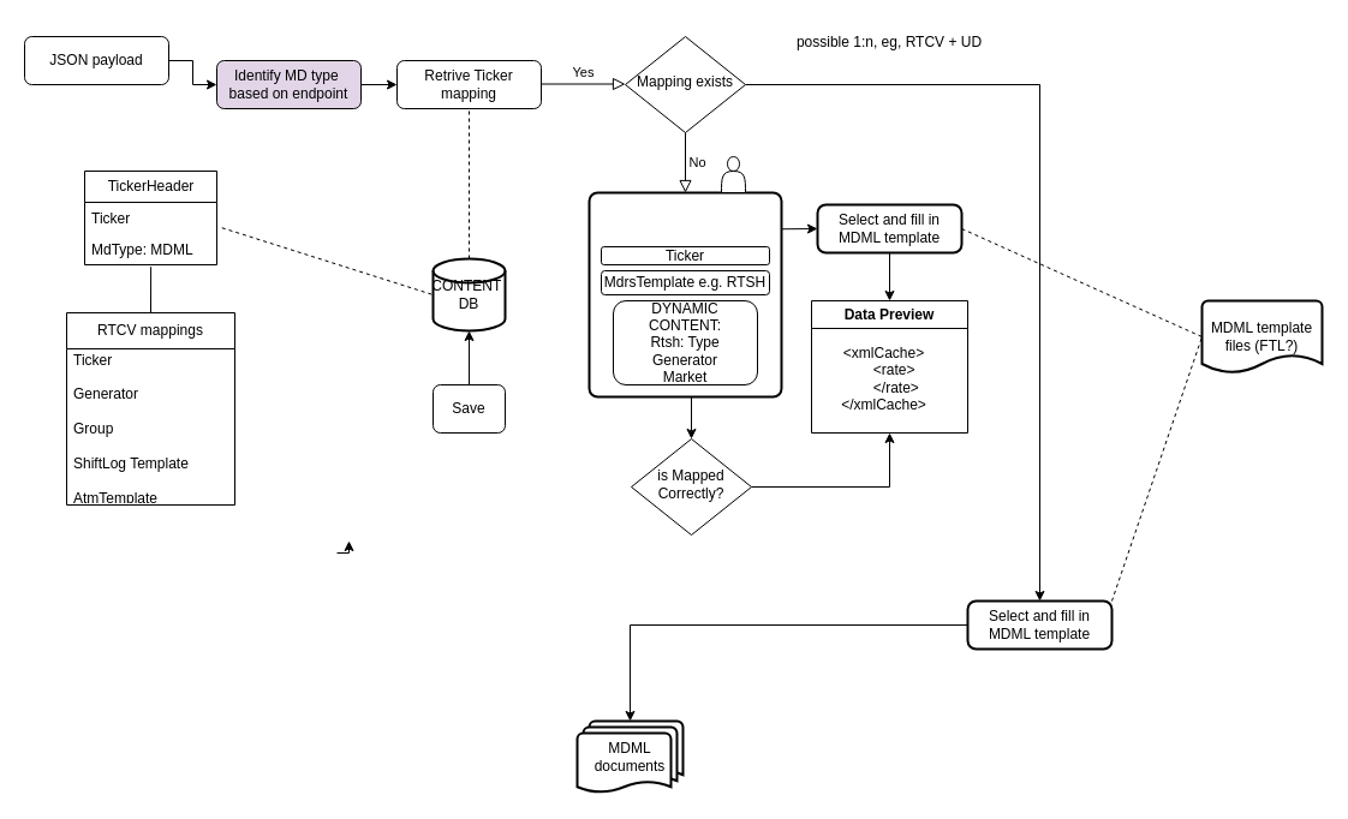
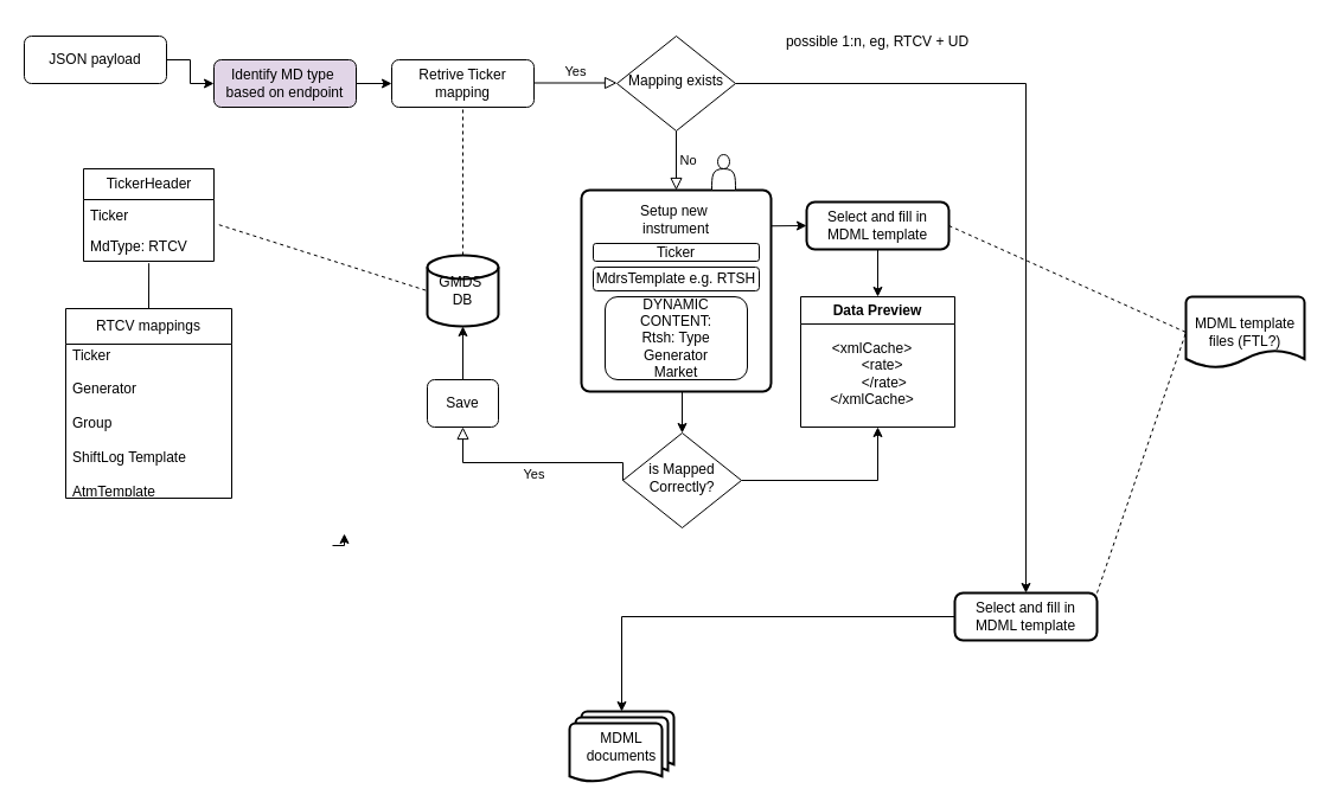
+ <mxCell id="16" value="Setup new&amp;nbsp;&lt;div&gt;instrument&lt;/div&gt;" style="text;html=1;align=center;verticalAlign=middle;whiteSpace=wrap;rounded=0;" vertex="1" parent="1"><mxGeometry x="530" y="170" width="80" height="30" as="geometry" /></mxCell>
- <mxCell id="19" value="MdType: MDML" style="text;strokeColor=none;fillColor=none;align=left;verticalAlign=top;spacingLeft=4;spacingRight=4;overflow=hidden;rotatable=0;points=[[0,0.5],[1,0.5]];portConstraint=eastwest;whiteSpace=wrap;html=1;" vertex="1" parent="17"><mxGeometry y="52" width="110" height="26" as="geometry" /></mxCell>
+ <mxCell id="19" value="MdType: RTCV" style="text;strokeColor=none;fillColor=none;align=left;verticalAlign=top;spacingLeft=4;spacingRight=4;overflow=hidden;rotatable=0;points=[[0,0.5],[1,0.5]];portConstraint=eastwest;whiteSpace=wrap;html=1;" vertex="1" parent="17"><mxGeometry y="52" width="110" height="26" as="geometry" /></mxCell>
- <mxCell id="7" value="CONTENT&amp;nbsp;&lt;div&gt;DB&lt;/div&gt;" style="strokeWidth=2;html=1;shape=mxgraph.flowchart.database;whiteSpace=wrap;" vertex="1" parent="1"><mxGeometry x="360" y="215" width="60" height="60" as="geometry" /></mxCell>
+ <mxCell id="7" value="GMDS&amp;nbsp;&lt;div&gt;DB&lt;/div&gt;" style="strokeWidth=2;html=1;shape=mxgraph.flowchart.database;whiteSpace=wrap;" vertex="1" parent="1"><mxGeometry x="360" y="215" width="60" height="60" as="geometry" /></mxCell>
+ <mxCell id="35" value="Yes" style="edgeStyle=orthogonalEdgeStyle;rounded=0;html=1;jettySize=auto;orthogonalLoop=1;fontSize=11;endArrow=block;endFill=0;endSize=8;strokeWidth=1;shadow=0;labelBackgroundColor=none;exitX=0;exitY=0.5;exitDx=0;exitDy=0;entryX=0.5;entryY=1;entryDx=0;entryDy=0;" edge="1" parent="1" source="34" target="36"><mxGeometry y="10" relative="1" as="geometry"><mxPoint as="offset" /><mxPoint x="460" y="79.5" as="sourcePoint" /><mxPoint x="390" y="370" as="targetPoint" /><Array as="points"><mxPoint x="390" y="390" /></Array></mxGeometry></mxCell>
